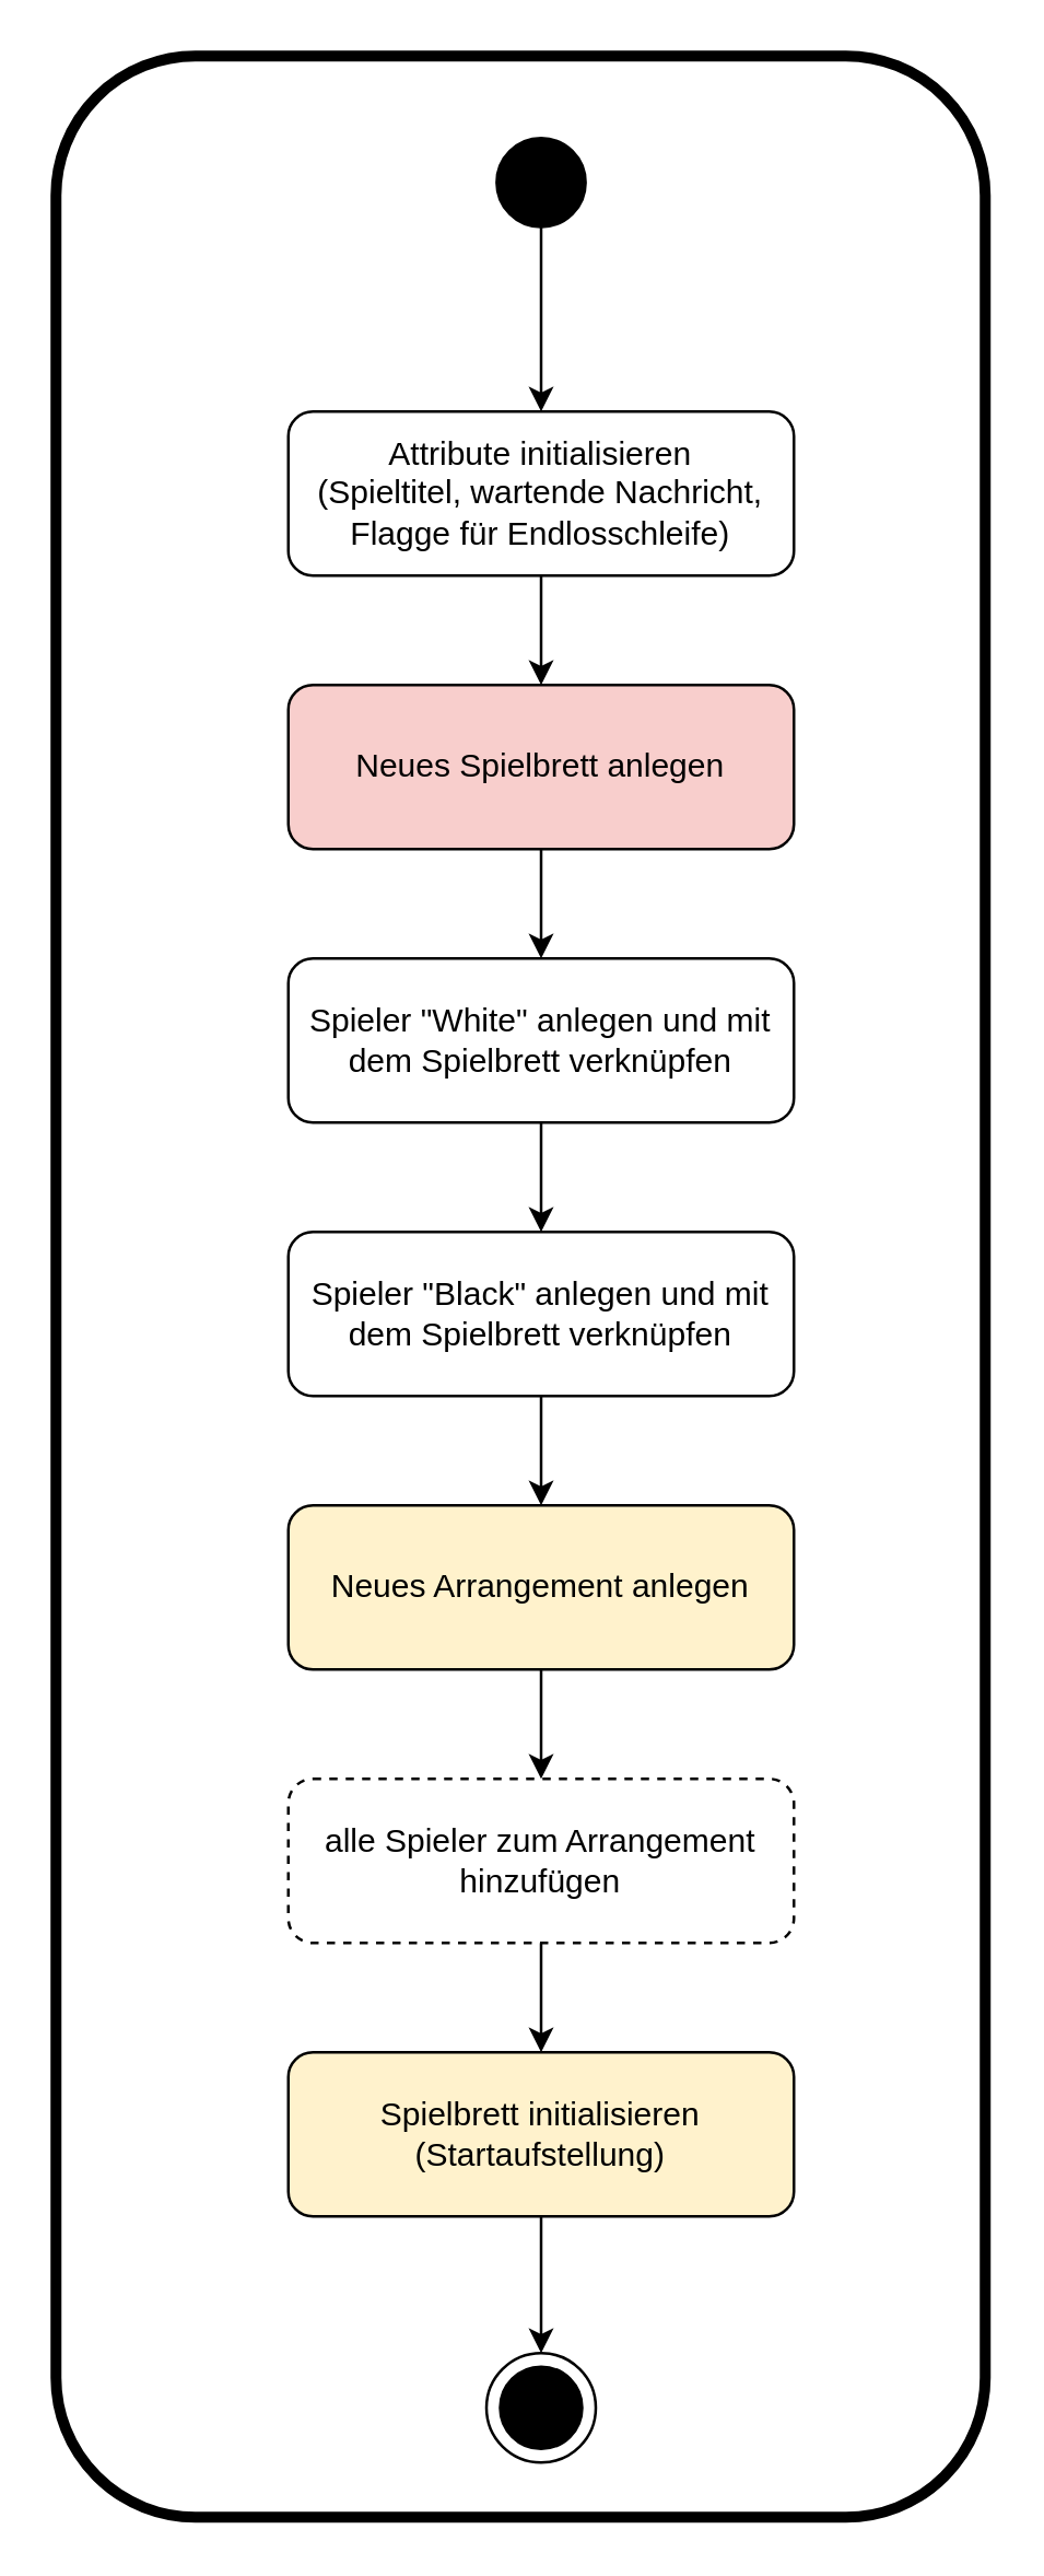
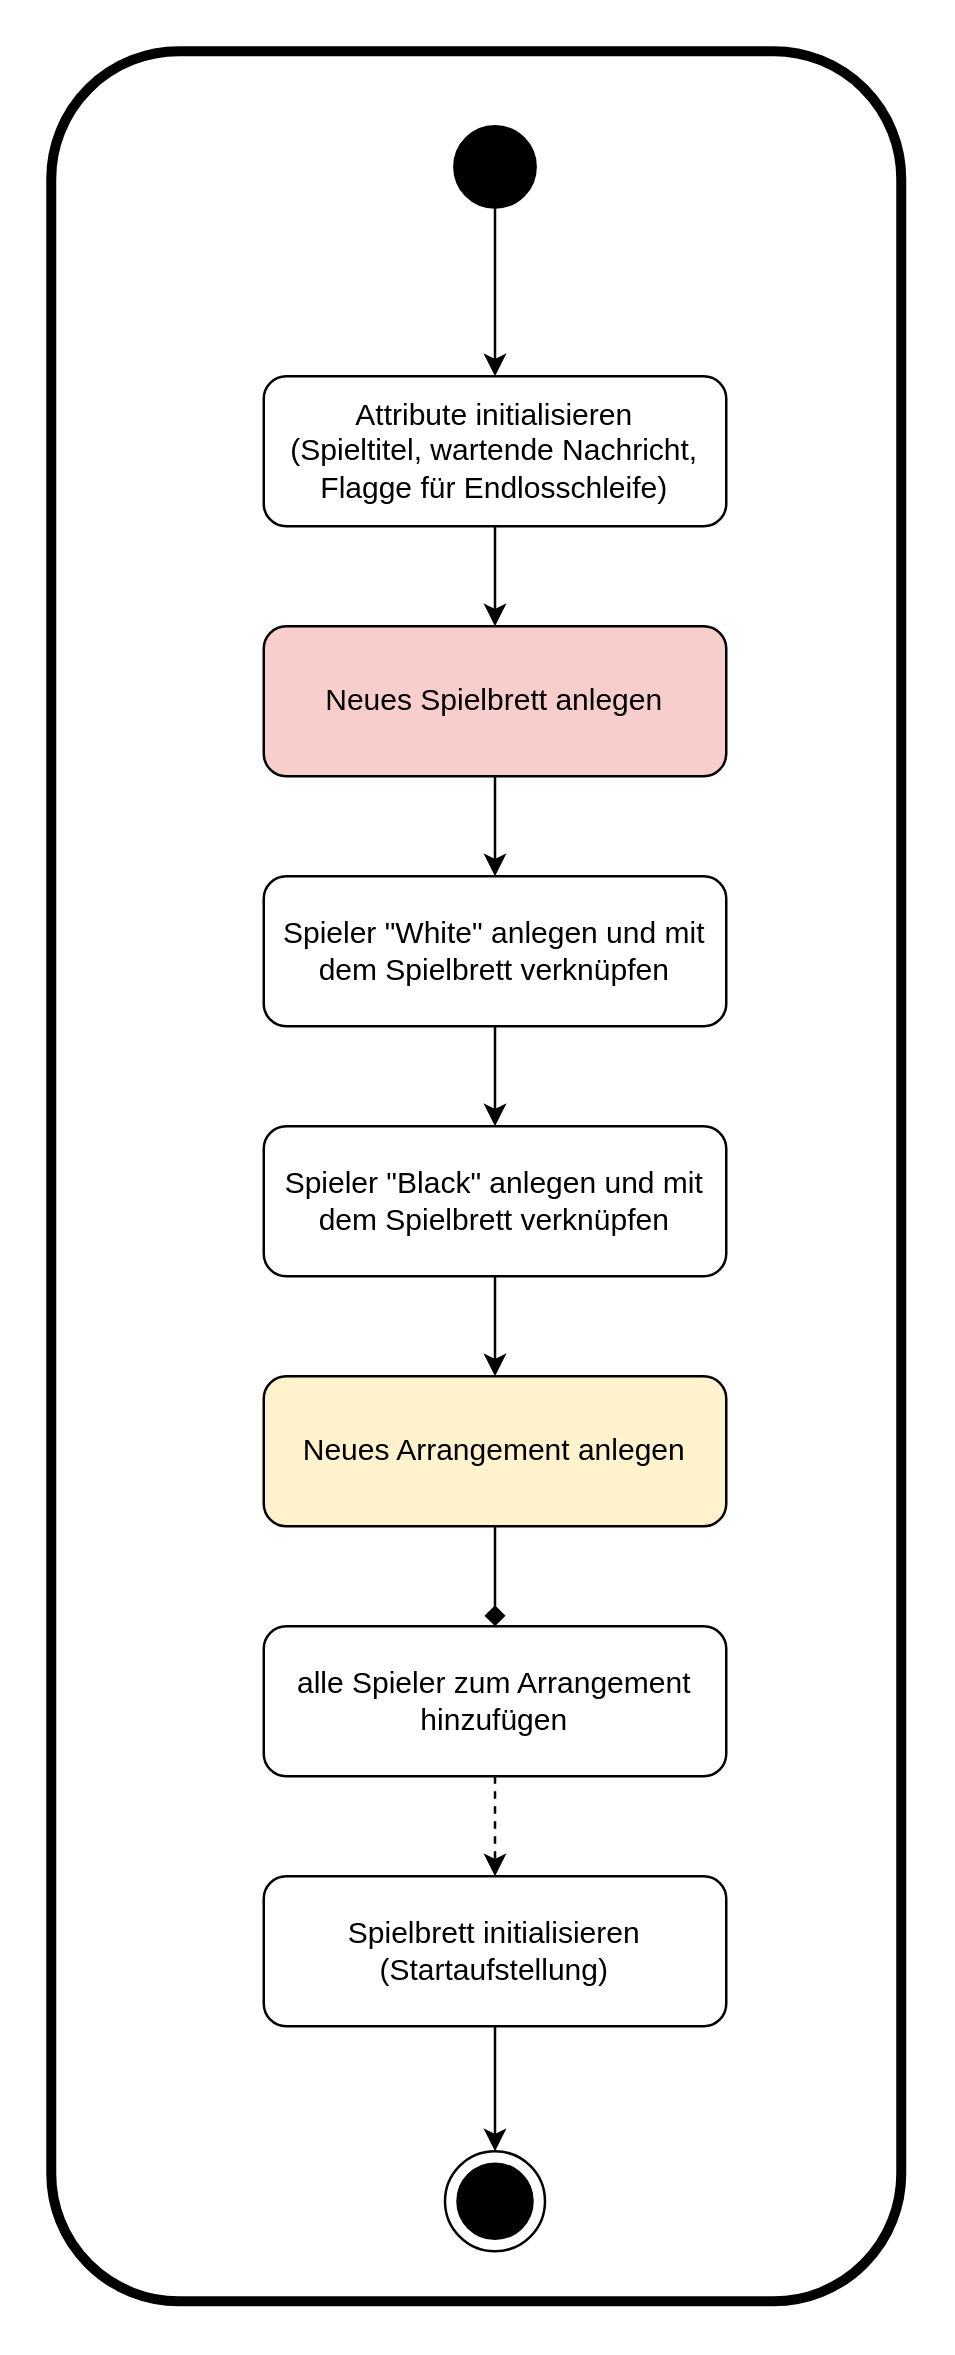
- <mxCell id="12" style="edgeStyle=orthogonalEdgeStyle;rounded=0;orthogonalLoop=1;jettySize=auto;html=1;exitX=0.5;exitY=1;exitDx=0;exitDy=0;entryX=0.5;entryY=0;entryDx=0;entryDy=0;" edge="1" parent="1" source="13" target="15"><mxGeometry relative="1" as="geometry" /></mxCell>
+ <mxCell id="12" style="edgeStyle=orthogonalEdgeStyle;rounded=0;orthogonalLoop=1;jettySize=auto;html=1;exitX=0.5;exitY=1;exitDx=0;exitDy=0;entryX=0.5;entryY=0;entryDx=0;entryDy=0;endArrow=diamond;" edge="1" parent="1" source="13" target="15"><mxGeometry relative="1" as="geometry" /></mxCell>
- <mxCell id="15" value="alle Spieler zum Arrangement hinzufügen" style="rounded=1;whiteSpace=wrap;html=1;dashed=1;" vertex="1" parent="1"><mxGeometry x="105" y="650" width="185" height="60" as="geometry" /></mxCell>
+ <mxCell id="15" value="alle Spieler zum Arrangement hinzufügen" style="rounded=1;whiteSpace=wrap;html=1;" vertex="1" parent="1"><mxGeometry x="105" y="650" width="185" height="60" as="geometry" /></mxCell>
- <mxCell id="14" style="edgeStyle=orthogonalEdgeStyle;rounded=0;orthogonalLoop=1;jettySize=auto;html=1;exitX=0.5;exitY=1;exitDx=0;exitDy=0;entryX=0.5;entryY=0;entryDx=0;entryDy=0;" edge="1" parent="1" source="15" target="17"><mxGeometry relative="1" as="geometry" /></mxCell>
+ <mxCell id="14" style="edgeStyle=orthogonalEdgeStyle;rounded=0;orthogonalLoop=1;jettySize=auto;html=1;exitX=0.5;exitY=1;exitDx=0;exitDy=0;entryX=0.5;entryY=0;entryDx=0;entryDy=0;dashed=1;" edge="1" parent="1" source="15" target="17"><mxGeometry relative="1" as="geometry" /></mxCell>
- <mxCell id="17" value="&lt;div&gt;Spielbrett initialisieren &lt;br&gt;&lt;/div&gt;&lt;div&gt;(Startaufstellung)&lt;br&gt;&lt;/div&gt;" style="rounded=1;whiteSpace=wrap;html=1;fillColor=#fff2cc;" vertex="1" parent="1"><mxGeometry x="105" y="750" width="185" height="60" as="geometry" /></mxCell>
+ <mxCell id="17" value="&lt;div&gt;Spielbrett initialisieren &lt;br&gt;&lt;/div&gt;&lt;div&gt;(Startaufstellung)&lt;br&gt;&lt;/div&gt;" style="rounded=1;whiteSpace=wrap;html=1;" vertex="1" parent="1"><mxGeometry x="105" y="750" width="185" height="60" as="geometry" /></mxCell>
